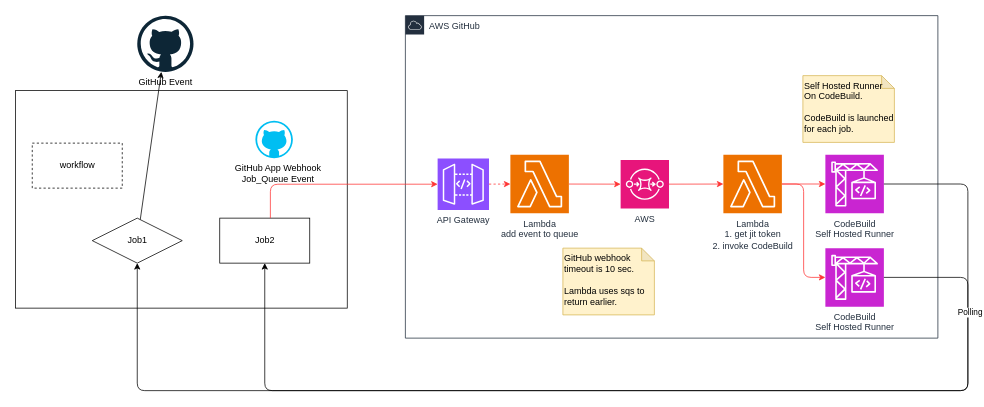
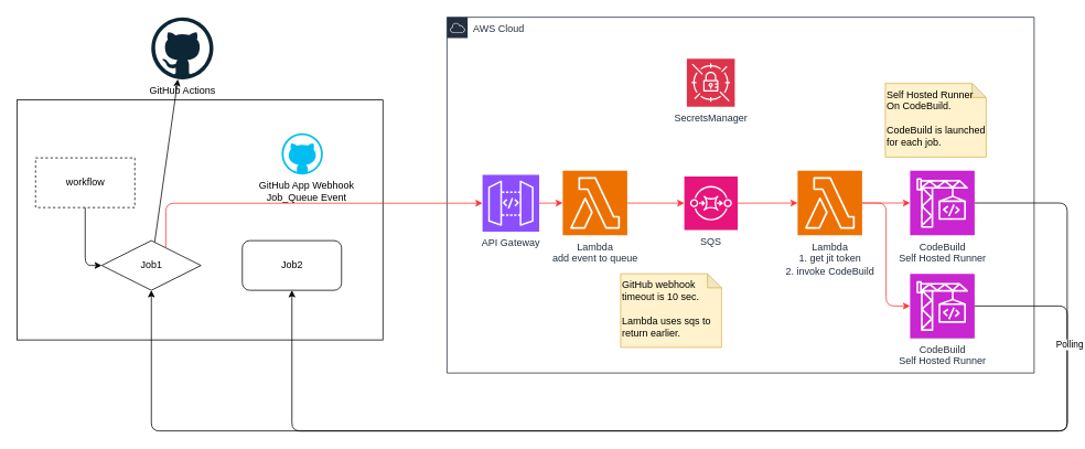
- <mxCell id="9" value="AWS GitHub" style="points=[[0,0],[0.25,0],[0.5,0],[0.75,0],[1,0],[1,0.25],[1,0.5],[1,0.75],[1,1],[0.75,1],[0.5,1],[0.25,1],[0,1],[0,0.75],[0,0.5],[0,0.25]];outlineConnect=0;gradientColor=none;html=1;whiteSpace=wrap;fontSize=12;fontStyle=0;container=1;pointerEvents=0;collapsible=0;recursiveResize=0;shape=mxgraph.aws4.group;grIcon=mxgraph.aws4.group_aws_cloud;strokeColor=#232F3E;fillColor=none;verticalAlign=top;align=left;spacingLeft=30;fontColor=#232F3E;dashed=0;" vertex="1" parent="1"><mxGeometry x="540" y="20" width="710" height="430" as="geometry" /></mxCell>
+ <mxCell id="9" value="AWS Cloud" style="points=[[0,0],[0.25,0],[0.5,0],[0.75,0],[1,0],[1,0.25],[1,0.5],[1,0.75],[1,1],[0.75,1],[0.5,1],[0.25,1],[0,1],[0,0.75],[0,0.5],[0,0.25]];outlineConnect=0;gradientColor=none;html=1;whiteSpace=wrap;fontSize=12;fontStyle=0;container=1;pointerEvents=0;collapsible=0;recursiveResize=0;shape=mxgraph.aws4.group;grIcon=mxgraph.aws4.group_aws_cloud;strokeColor=#232F3E;fillColor=none;verticalAlign=top;align=left;spacingLeft=30;fontColor=#232F3E;dashed=0;" vertex="1" parent="1"><mxGeometry x="540" y="20" width="710" height="430" as="geometry" /></mxCell>
+ <mxCell id="12" value="SecretsManager" style="sketch=0;points=[[0,0,0],[0.25,0,0],[0.5,0,0],[0.75,0,0],[1,0,0],[0,1,0],[0.25,1,0],[0.5,1,0],[0.75,1,0],[1,1,0],[0,0.25,0],[0,0.5,0],[0,0.75,0],[1,0.25,0],[1,0.5,0],[1,0.75,0]];outlineConnect=0;fontColor=#232F3E;fillColor=#DD344C;strokeColor=#ffffff;dashed=0;verticalLabelPosition=bottom;verticalAlign=top;align=center;html=1;fontSize=12;fontStyle=0;aspect=fixed;shape=mxgraph.aws4.resourceIcon;resIcon=mxgraph.aws4.secrets_manager;" vertex="1" parent="9"><mxGeometry x="290" y="50" width="58" height="58" as="geometry" /></mxCell>
- <mxCell id="2" value="GitHub Event" style="dashed=0;outlineConnect=0;html=1;align=center;labelPosition=center;verticalLabelPosition=bottom;verticalAlign=top;shape=mxgraph.weblogos.github" vertex="1" parent="1"><mxGeometry x="182.5" y="20" width="75" height="75" as="geometry" /></mxCell>
+ <mxCell id="2" value="GitHub Actions" style="dashed=0;outlineConnect=0;html=1;align=center;labelPosition=center;verticalLabelPosition=bottom;verticalAlign=top;shape=mxgraph.weblogos.github" vertex="1" parent="1"><mxGeometry x="182.5" y="20" width="75" height="75" as="geometry" /></mxCell>
+ <mxCell id="24" style="edgeStyle=orthogonalEdgeStyle;html=1;entryX=0;entryY=0.5;entryDx=0;entryDy=0;entryPerimeter=0;strokeColor=#FF3333;" edge="1" parent="1" source="5" target="16"><mxGeometry relative="1" as="geometry"><Array as="points"><mxPoint x="200" y="244" /></Array></mxGeometry></mxCell>
- <mxCell id="15" value="" style="edgeStyle=none;html=1;strokeColor=#FF3333;dashed=1;" edge="1" parent="9" source="16" target="18"><mxGeometry relative="1" as="geometry" /></mxCell>
+ <mxCell id="15" value="" style="edgeStyle=none;html=1;strokeColor=#FF3333;" edge="1" parent="9" source="16" target="18"><mxGeometry relative="1" as="geometry" /></mxCell>
- <mxCell id="25" style="edgeStyle=orthogonalEdgeStyle;html=1;entryX=0;entryY=0.5;entryDx=0;entryDy=0;entryPerimeter=0;strokeColor=#FF3333;" edge="1" parent="1" source="6" target="16"><mxGeometry relative="1" as="geometry"><Array as="points"><mxPoint x="360" y="244" /></Array></mxGeometry></mxCell>
+ <mxCell id="7" style="edgeStyle=orthogonalEdgeStyle;html=1;entryX=0;entryY=0.5;entryDx=0;entryDy=0;" edge="1" parent="1" source="8" target="5"><mxGeometry relative="1" as="geometry" /></mxCell>
- <mxCell id="11" value="AWS" style="sketch=0;points=[[0,0,0],[0.25,0,0],[0.5,0,0],[0.75,0,0],[1,0,0],[0,1,0],[0.25,1,0],[0.5,1,0],[0.75,1,0],[1,1,0],[0,0.25,0],[0,0.5,0],[0,0.75,0],[1,0.25,0],[1,0.5,0],[1,0.75,0]];outlineConnect=0;fontColor=#232F3E;fillColor=#E7157B;strokeColor=#ffffff;dashed=0;verticalLabelPosition=bottom;verticalAlign=top;align=center;html=1;fontSize=12;fontStyle=0;aspect=fixed;shape=mxgraph.aws4.resourceIcon;resIcon=mxgraph.aws4.sqs;" vertex="1" parent="9"><mxGeometry x="287" y="192.5" width="64.5" height="64.5" as="geometry" /></mxCell>
+ <mxCell id="11" value="SQS" style="sketch=0;points=[[0,0,0],[0.25,0,0],[0.5,0,0],[0.75,0,0],[1,0,0],[0,1,0],[0.25,1,0],[0.5,1,0],[0.75,1,0],[1,1,0],[0,0.25,0],[0,0.5,0],[0,0.75,0],[1,0.25,0],[1,0.5,0],[1,0.75,0]];outlineConnect=0;fontColor=#232F3E;fillColor=#E7157B;strokeColor=#ffffff;dashed=0;verticalLabelPosition=bottom;verticalAlign=top;align=center;html=1;fontSize=12;fontStyle=0;aspect=fixed;shape=mxgraph.aws4.resourceIcon;resIcon=mxgraph.aws4.sqs;" vertex="1" parent="9"><mxGeometry x="287" y="192.5" width="64.5" height="64.5" as="geometry" /></mxCell>
- <mxCell id="6" value="Job2" style="rounded=0;whiteSpace=wrap;html=1;" vertex="1" parent="1"><mxGeometry x="292.5" y="290" width="120" height="60" as="geometry" /></mxCell>
+ <mxCell id="6" value="Job2" style="whiteSpace=wrap;html=1;rounded=1;" vertex="1" parent="1"><mxGeometry x="292.5" y="290" width="120" height="60" as="geometry" /></mxCell>
